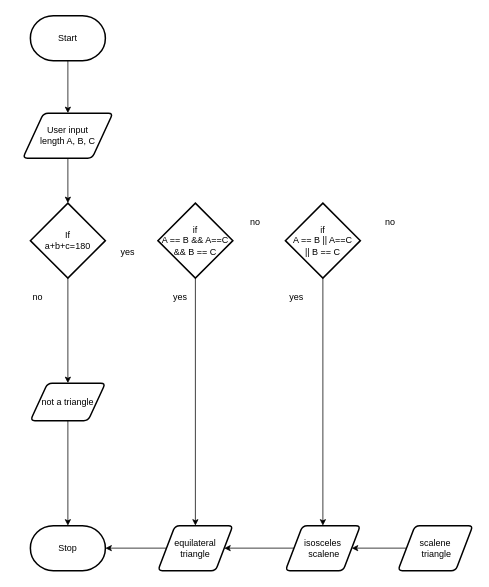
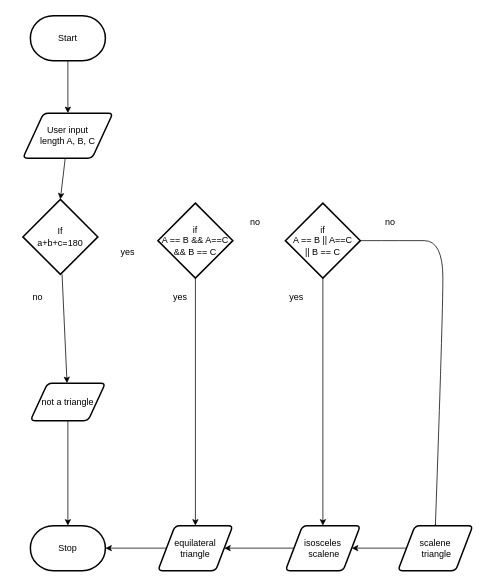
- <mxCell id="5" value="If&lt;br&gt;a+b+c=180" style="strokeWidth=2;html=1;shape=mxgraph.flowchart.decision;whiteSpace=wrap;" parent="1" vertex="1"><mxGeometry x="40" y="270" width="100" height="100" as="geometry" /></mxCell>
+ <mxCell id="5" value="If&lt;br&gt;a+b+c=180" style="strokeWidth=2;html=1;shape=mxgraph.flowchart.decision;whiteSpace=wrap;" parent="1" vertex="1"><mxGeometry x="30" y="265" width="100" height="100" as="geometry" /></mxCell>
+ <mxCell id="22" value="" style="curved=1;endArrow=classic;html=1;exitX=1;exitY=0.5;exitDx=0;exitDy=0;exitPerimeter=0;endSize=0;entryX=0.5;entryY=0;entryDx=0;entryDy=0;" parent="1" source="14" target="21" edge="1"><mxGeometry width="50" height="50" relative="1" as="geometry"><mxPoint x="480" y="310" as="sourcePoint" /><mxPoint x="570" y="690" as="targetPoint" /><Array as="points"><mxPoint x="540" y="320" /><mxPoint x="590" y="320" /><mxPoint x="590" y="420" /></Array></mxGeometry></mxCell>
